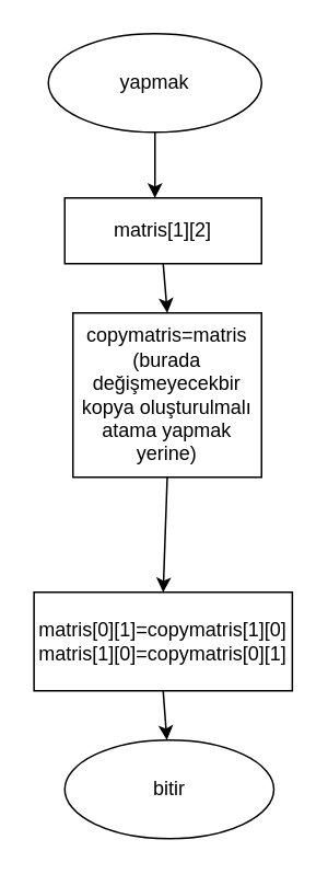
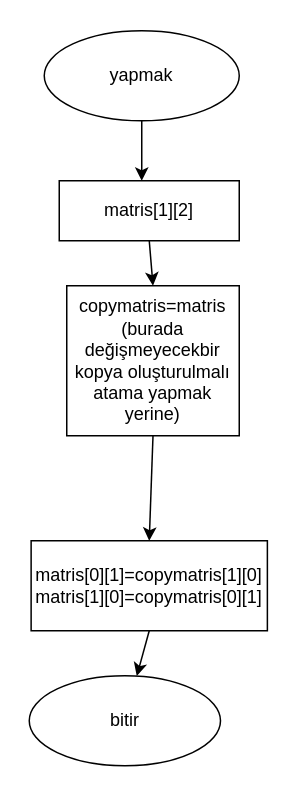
- <mxCell id="10" value="bitir" style="ellipse;whiteSpace=wrap;html=1;" parent="1" vertex="1"><mxGeometry x="39" y="450" width="127.5" height="60" as="geometry" /></mxCell>
+ <mxCell id="10" value="bitir" style="ellipse;whiteSpace=wrap;html=1;" parent="1" vertex="1"><mxGeometry x="19" y="450" width="127.5" height="60" as="geometry" /></mxCell>
